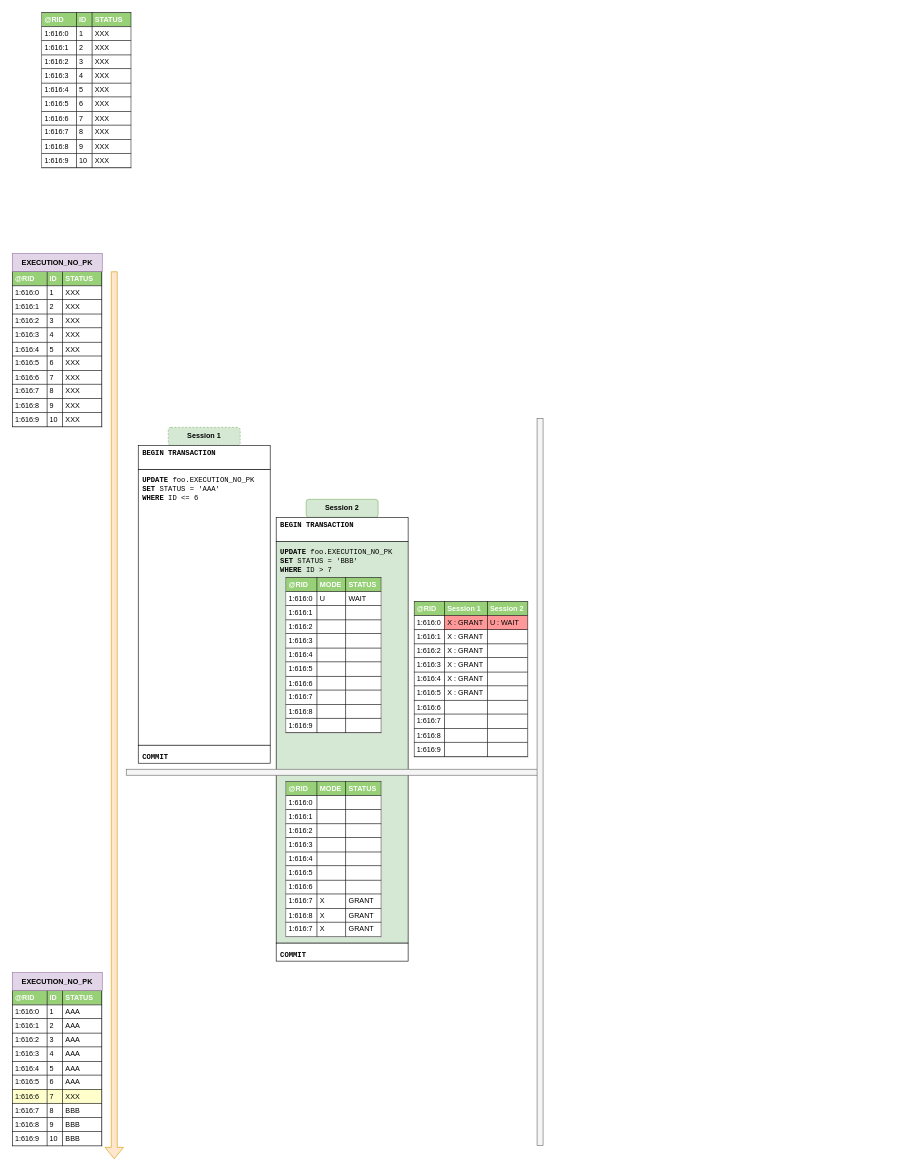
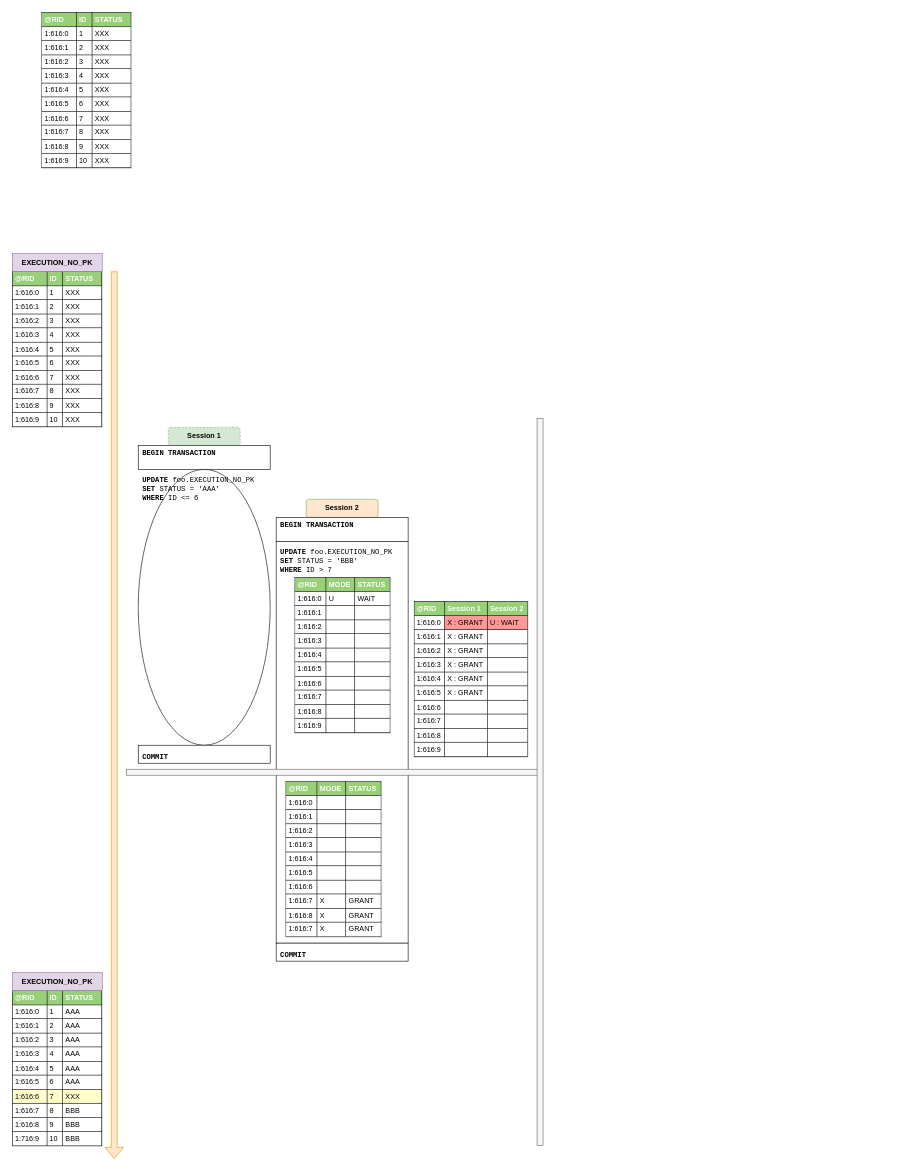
- <mxCell id="4" value="Session 2" style="rounded=1;whiteSpace=wrap;html=1;labelBackgroundColor=none;fontFamily=Helvetica;fillColor=#d5e8d4;strokeColor=#82b366;fontStyle=1" parent="1" vertex="1"><mxGeometry x="510" y="832" width="120" height="30" as="geometry" /></mxCell>
+ <mxCell id="4" value="Session 2" style="rounded=1;whiteSpace=wrap;html=1;labelBackgroundColor=none;fontFamily=Helvetica;fillColor=#ffe6cc;strokeColor=#82b366;fontStyle=1;" parent="1" vertex="1"><mxGeometry x="510" y="832" width="120" height="30" as="geometry" /></mxCell>
- <mxCell id="2" value="&lt;div&gt;&lt;b&gt;UPDATE &lt;/b&gt;foo.EXECUTION_NO_PK&lt;/div&gt;&lt;div&gt;&lt;b&gt;SET &lt;/b&gt;STATUS = 'AAA'&lt;/div&gt;&lt;div&gt;&lt;b&gt;WHERE &lt;/b&gt;ID &amp;lt;= 6&lt;/div&gt;" style="rounded=0;whiteSpace=wrap;html=1;labelBackgroundColor=none;align=left;verticalAlign=top;fontFamily=Courier New;spacingLeft=5;spacingBottom=5;spacingTop=5;" parent="1" vertex="1"><mxGeometry x="230" y="782" width="220" height="460" as="geometry" /></mxCell>
+ <mxCell id="2" value="&lt;div&gt;&lt;b&gt;UPDATE &lt;/b&gt;foo.EXECUTION_NO_PK&lt;/div&gt;&lt;div&gt;&lt;b&gt;SET &lt;/b&gt;STATUS = 'AAA'&lt;/div&gt;&lt;div&gt;&lt;b&gt;WHERE &lt;/b&gt;ID &amp;lt;= 6&lt;/div&gt;" style="ellipse;whiteSpace=wrap;html=1;labelBackgroundColor=none;align=left;verticalAlign=top;fontFamily=Courier New;spacingLeft=5;spacingBottom=5;spacingTop=5;" parent="1" vertex="1"><mxGeometry x="230" y="782" width="220" height="460" as="geometry" /></mxCell>
- <mxCell id="11" value="&lt;table border=&quot;1&quot; width=&quot;100%&quot; height=&quot;100%&quot; cellpadding=&quot;4&quot; style=&quot;width: 100%; height: 100%; border-collapse: collapse; background-color: rgb(255, 255, 255); border: 1px solid rgb(0, 0, 0);&quot;&gt;&lt;tbody&gt;&lt;tr style=&quot;color: rgb(255, 255, 255);&quot;&gt;&lt;th style=&quot;background-color: rgb(151, 208, 119);&quot; align=&quot;left&quot;&gt;@RID&lt;/th&gt;&lt;th style=&quot;background-color: rgb(151, 208, 119);&quot; align=&quot;left&quot;&gt;MODE&lt;/th&gt;&lt;th style=&quot;background-color: rgb(151, 208, 119);&quot; align=&quot;left&quot;&gt;STATUS&lt;/th&gt;&lt;/tr&gt;&lt;tr style=&quot;&quot;&gt;&lt;td&gt;1:616:0&lt;/td&gt;&lt;td&gt;U&lt;/td&gt;&lt;td&gt;WAIT&lt;/td&gt;&lt;/tr&gt;&lt;tr style=&quot;&quot;&gt;&lt;td&gt;1:616:1&lt;br&gt;&lt;/td&gt;&lt;td&gt;&lt;br&gt;&lt;/td&gt;&lt;td&gt;&lt;br&gt;&lt;/td&gt;&lt;/tr&gt;&lt;tr style=&quot;&quot;&gt;&lt;td&gt;1:616:2&lt;br&gt;&lt;/td&gt;&lt;td&gt;&lt;br&gt;&lt;/td&gt;&lt;td&gt;&lt;br&gt;&lt;/td&gt;&lt;/tr&gt;&lt;tr style=&quot;&quot;&gt;&lt;td style=&quot;&quot;&gt;1:616:3&lt;br&gt;&lt;/td&gt;&lt;td style=&quot;&quot;&gt;&lt;br&gt;&lt;/td&gt;&lt;td style=&quot;&quot;&gt;&lt;br&gt;&lt;/td&gt;&lt;/tr&gt;&lt;tr&gt;&lt;td&gt;1:616:4&lt;br&gt;&lt;/td&gt;&lt;td&gt;&lt;br&gt;&lt;/td&gt;&lt;td&gt;&lt;br&gt;&lt;/td&gt;&lt;/tr&gt;&lt;tr&gt;&lt;td&gt;1:616:5&lt;br&gt;&lt;/td&gt;&lt;td&gt;&lt;br&gt;&lt;/td&gt;&lt;td&gt;&lt;br&gt;&lt;/td&gt;&lt;/tr&gt;&lt;tr&gt;&lt;td&gt;1:616:6&lt;br&gt;&lt;/td&gt;&lt;td&gt;&lt;br&gt;&lt;/td&gt;&lt;td&gt;&lt;br&gt;&lt;/td&gt;&lt;/tr&gt;&lt;tr&gt;&lt;td&gt;1:616:7&lt;br&gt;&lt;/td&gt;&lt;td&gt;&lt;br&gt;&lt;/td&gt;&lt;td&gt;&lt;br&gt;&lt;/td&gt;&lt;/tr&gt;&lt;tr&gt;&lt;td&gt;1:616:8&lt;br&gt;&lt;/td&gt;&lt;td&gt;&lt;br&gt;&lt;/td&gt;&lt;td&gt;&lt;br&gt;&lt;/td&gt;&lt;/tr&gt;&lt;tr&gt;&lt;td&gt;1:616:9&lt;br&gt;&lt;/td&gt;&lt;td&gt;&lt;br&gt;&lt;/td&gt;&lt;td&gt;&lt;br&gt;&lt;/td&gt;&lt;/tr&gt;&lt;/tbody&gt;&lt;/table&gt;" style="text;html=1;strokeColor=#c0c0c0;fillColor=#ffffff;overflow=fill;rounded=0;" parent="1" vertex="1"><mxGeometry x="476" y="962" width="160" height="260" as="geometry" /></mxCell>
+ <mxCell id="11" value="&lt;table border=&quot;1&quot; width=&quot;100%&quot; height=&quot;100%&quot; cellpadding=&quot;4&quot; style=&quot;width: 100%; height: 100%; border-collapse: collapse; background-color: rgb(255, 255, 255); border: 1px solid rgb(0, 0, 0);&quot;&gt;&lt;tbody&gt;&lt;tr style=&quot;color: rgb(255, 255, 255);&quot;&gt;&lt;th style=&quot;background-color: rgb(151, 208, 119);&quot; align=&quot;left&quot;&gt;@RID&lt;/th&gt;&lt;th style=&quot;background-color: rgb(151, 208, 119);&quot; align=&quot;left&quot;&gt;MODE&lt;/th&gt;&lt;th style=&quot;background-color: rgb(151, 208, 119);&quot; align=&quot;left&quot;&gt;STATUS&lt;/th&gt;&lt;/tr&gt;&lt;tr style=&quot;&quot;&gt;&lt;td&gt;1:616:0&lt;/td&gt;&lt;td&gt;U&lt;/td&gt;&lt;td&gt;WAIT&lt;/td&gt;&lt;/tr&gt;&lt;tr style=&quot;&quot;&gt;&lt;td&gt;1:616:1&lt;br&gt;&lt;/td&gt;&lt;td&gt;&lt;br&gt;&lt;/td&gt;&lt;td&gt;&lt;br&gt;&lt;/td&gt;&lt;/tr&gt;&lt;tr style=&quot;&quot;&gt;&lt;td&gt;1:616:2&lt;br&gt;&lt;/td&gt;&lt;td&gt;&lt;br&gt;&lt;/td&gt;&lt;td&gt;&lt;br&gt;&lt;/td&gt;&lt;/tr&gt;&lt;tr style=&quot;&quot;&gt;&lt;td style=&quot;&quot;&gt;1:616:3&lt;br&gt;&lt;/td&gt;&lt;td style=&quot;&quot;&gt;&lt;br&gt;&lt;/td&gt;&lt;td style=&quot;&quot;&gt;&lt;br&gt;&lt;/td&gt;&lt;/tr&gt;&lt;tr&gt;&lt;td&gt;1:616:4&lt;br&gt;&lt;/td&gt;&lt;td&gt;&lt;br&gt;&lt;/td&gt;&lt;td&gt;&lt;br&gt;&lt;/td&gt;&lt;/tr&gt;&lt;tr&gt;&lt;td&gt;1:616:5&lt;br&gt;&lt;/td&gt;&lt;td&gt;&lt;br&gt;&lt;/td&gt;&lt;td&gt;&lt;br&gt;&lt;/td&gt;&lt;/tr&gt;&lt;tr&gt;&lt;td&gt;1:616:6&lt;br&gt;&lt;/td&gt;&lt;td&gt;&lt;br&gt;&lt;/td&gt;&lt;td&gt;&lt;br&gt;&lt;/td&gt;&lt;/tr&gt;&lt;tr&gt;&lt;td&gt;1:616:7&lt;br&gt;&lt;/td&gt;&lt;td&gt;&lt;br&gt;&lt;/td&gt;&lt;td&gt;&lt;br&gt;&lt;/td&gt;&lt;/tr&gt;&lt;tr&gt;&lt;td&gt;1:616:8&lt;br&gt;&lt;/td&gt;&lt;td&gt;&lt;br&gt;&lt;/td&gt;&lt;td&gt;&lt;br&gt;&lt;/td&gt;&lt;/tr&gt;&lt;tr&gt;&lt;td&gt;1:616:9&lt;br&gt;&lt;/td&gt;&lt;td&gt;&lt;br&gt;&lt;/td&gt;&lt;td&gt;&lt;br&gt;&lt;/td&gt;&lt;/tr&gt;&lt;/tbody&gt;&lt;/table&gt;" style="text;html=1;strokeColor=#c0c0c0;fillColor=#ffffff;overflow=fill;rounded=0;" parent="1" vertex="1"><mxGeometry x="491" y="962" width="160" height="260" as="geometry" /></mxCell>
- <mxCell id="9" value="&lt;div&gt;&lt;b&gt;UPDATE &lt;/b&gt;foo.EXECUTION_NO_PK&lt;/div&gt;&lt;div&gt;&lt;b&gt;SET &lt;/b&gt;STATUS = 'BBB'&lt;/div&gt;&lt;div&gt;&lt;b&gt;WHERE &lt;/b&gt;ID &amp;gt; 7&lt;/div&gt;" style="rounded=0;whiteSpace=wrap;html=1;labelBackgroundColor=none;align=left;verticalAlign=top;fontFamily=Courier New;spacingLeft=5;spacingBottom=5;spacingTop=5;fillColor=#d5e8d4;" parent="1" vertex="1"><mxGeometry x="460" y="902" width="220" height="670" as="geometry" /></mxCell>
+ <mxCell id="9" value="&lt;div&gt;&lt;b&gt;UPDATE &lt;/b&gt;foo.EXECUTION_NO_PK&lt;/div&gt;&lt;div&gt;&lt;b&gt;SET &lt;/b&gt;STATUS = 'BBB'&lt;/div&gt;&lt;div&gt;&lt;b&gt;WHERE &lt;/b&gt;ID &amp;gt; 7&lt;/div&gt;" style="rounded=0;whiteSpace=wrap;html=1;labelBackgroundColor=none;align=left;verticalAlign=top;fontFamily=Courier New;spacingLeft=5;spacingBottom=5;spacingTop=5;" parent="1" vertex="1"><mxGeometry x="460" y="902" width="220" height="670" as="geometry" /></mxCell>
- <mxCell id="7" value="&lt;table border=&quot;1&quot; width=&quot;100%&quot; height=&quot;100%&quot; cellpadding=&quot;4&quot; style=&quot;width: 100%; height: 100%; border-collapse: collapse; background-color: rgb(255, 255, 255); border: 1px solid rgb(0, 0, 0);&quot;&gt;&lt;tbody&gt;&lt;tr style=&quot;color: rgb(255, 255, 255);&quot;&gt;&lt;th style=&quot;background-color: rgb(151, 208, 119);&quot; align=&quot;left&quot;&gt;@RID&lt;/th&gt;&lt;th style=&quot;background-color: rgb(151, 208, 119);&quot; align=&quot;left&quot;&gt;ID&lt;/th&gt;&lt;th style=&quot;background-color: rgb(151, 208, 119);&quot; align=&quot;left&quot;&gt;STATUS&lt;/th&gt;&lt;/tr&gt;&lt;tr style=&quot;&quot;&gt;&lt;td&gt;1:616:0&lt;/td&gt;&lt;td&gt;1&lt;/td&gt;&lt;td&gt;AAA&lt;/td&gt;&lt;/tr&gt;&lt;tr style=&quot;&quot;&gt;&lt;td&gt;1:616:1&lt;br&gt;&lt;/td&gt;&lt;td&gt;2&lt;/td&gt;&lt;td&gt;AAA&lt;/td&gt;&lt;/tr&gt;&lt;tr style=&quot;&quot;&gt;&lt;td&gt;1:616:2&lt;br&gt;&lt;/td&gt;&lt;td&gt;3&lt;/td&gt;&lt;td&gt;AAA&lt;/td&gt;&lt;/tr&gt;&lt;tr style=&quot;&quot;&gt;&lt;td style=&quot;&quot;&gt;1:616:3&lt;br&gt;&lt;/td&gt;&lt;td style=&quot;&quot;&gt;4&lt;/td&gt;&lt;td style=&quot;&quot;&gt;AAA&lt;/td&gt;&lt;/tr&gt;&lt;tr&gt;&lt;td&gt;1:616:4&lt;br&gt;&lt;/td&gt;&lt;td&gt;5&lt;/td&gt;&lt;td&gt;AAA&lt;/td&gt;&lt;/tr&gt;&lt;tr&gt;&lt;td&gt;1:616:5&lt;br&gt;&lt;/td&gt;&lt;td&gt;6&lt;/td&gt;&lt;td&gt;AAA&lt;/td&gt;&lt;/tr&gt;&lt;tr&gt;&lt;td style=&quot;background-color: rgb(255, 255, 204);&quot;&gt;1:616:6&lt;br&gt;&lt;/td&gt;&lt;td style=&quot;background-color: rgb(255, 255, 204);&quot;&gt;7&lt;/td&gt;&lt;td style=&quot;background-color: rgb(255, 255, 204);&quot;&gt;XXX&lt;br&gt;&lt;/td&gt;&lt;/tr&gt;&lt;tr&gt;&lt;td&gt;1:616:7&lt;br&gt;&lt;/td&gt;&lt;td&gt;8&lt;/td&gt;&lt;td&gt;BBB&lt;br&gt;&lt;/td&gt;&lt;/tr&gt;&lt;tr&gt;&lt;td&gt;1:616:8&lt;br&gt;&lt;/td&gt;&lt;td&gt;9&lt;/td&gt;&lt;td&gt;BBB&lt;/td&gt;&lt;/tr&gt;&lt;tr&gt;&lt;td&gt;1:616:9&lt;br&gt;&lt;/td&gt;&lt;td&gt;10&lt;/td&gt;&lt;td&gt;BBB&lt;/td&gt;&lt;/tr&gt;&lt;/tbody&gt;&lt;/table&gt;" style="text;html=1;strokeColor=#c0c0c0;fillColor=#ffffff;overflow=fill;rounded=0;" parent="1" vertex="1"><mxGeometry x="20" y="1651" width="150" height="260" as="geometry" /></mxCell>
+ <mxCell id="7" value="&lt;table border=&quot;1&quot; width=&quot;100%&quot; height=&quot;100%&quot; cellpadding=&quot;4&quot; style=&quot;width: 100%; height: 100%; border-collapse: collapse; background-color: rgb(255, 255, 255); border: 1px solid rgb(0, 0, 0);&quot;&gt;&lt;tbody&gt;&lt;tr style=&quot;color: rgb(255, 255, 255);&quot;&gt;&lt;th style=&quot;background-color: rgb(151, 208, 119);&quot; align=&quot;left&quot;&gt;@RID&lt;/th&gt;&lt;th style=&quot;background-color: rgb(151, 208, 119);&quot; align=&quot;left&quot;&gt;ID&lt;/th&gt;&lt;th style=&quot;background-color: rgb(151, 208, 119);&quot; align=&quot;left&quot;&gt;STATUS&lt;/th&gt;&lt;/tr&gt;&lt;tr style=&quot;&quot;&gt;&lt;td&gt;1:616:0&lt;/td&gt;&lt;td&gt;1&lt;/td&gt;&lt;td&gt;AAA&lt;/td&gt;&lt;/tr&gt;&lt;tr style=&quot;&quot;&gt;&lt;td&gt;1:616:1&lt;br&gt;&lt;/td&gt;&lt;td&gt;2&lt;/td&gt;&lt;td&gt;AAA&lt;/td&gt;&lt;/tr&gt;&lt;tr style=&quot;&quot;&gt;&lt;td&gt;1:616:2&lt;br&gt;&lt;/td&gt;&lt;td&gt;3&lt;/td&gt;&lt;td&gt;AAA&lt;/td&gt;&lt;/tr&gt;&lt;tr style=&quot;&quot;&gt;&lt;td style=&quot;&quot;&gt;1:616:3&lt;br&gt;&lt;/td&gt;&lt;td style=&quot;&quot;&gt;4&lt;/td&gt;&lt;td style=&quot;&quot;&gt;AAA&lt;/td&gt;&lt;/tr&gt;&lt;tr&gt;&lt;td&gt;1:616:4&lt;br&gt;&lt;/td&gt;&lt;td&gt;5&lt;/td&gt;&lt;td&gt;AAA&lt;/td&gt;&lt;/tr&gt;&lt;tr&gt;&lt;td&gt;1:616:5&lt;br&gt;&lt;/td&gt;&lt;td&gt;6&lt;/td&gt;&lt;td&gt;AAA&lt;/td&gt;&lt;/tr&gt;&lt;tr&gt;&lt;td style=&quot;background-color: rgb(255, 255, 204);&quot;&gt;1:616:6&lt;br&gt;&lt;/td&gt;&lt;td style=&quot;background-color: rgb(255, 255, 204);&quot;&gt;7&lt;/td&gt;&lt;td style=&quot;background-color: rgb(255, 255, 204);&quot;&gt;XXX&lt;br&gt;&lt;/td&gt;&lt;/tr&gt;&lt;tr&gt;&lt;td&gt;1:616:7&lt;br&gt;&lt;/td&gt;&lt;td&gt;8&lt;/td&gt;&lt;td&gt;BBB&lt;br&gt;&lt;/td&gt;&lt;/tr&gt;&lt;tr&gt;&lt;td&gt;1:616:8&lt;br&gt;&lt;/td&gt;&lt;td&gt;9&lt;/td&gt;&lt;td&gt;BBB&lt;/td&gt;&lt;/tr&gt;&lt;tr&gt;&lt;td&gt;1:716:9&lt;br&gt;&lt;/td&gt;&lt;td&gt;10&lt;/td&gt;&lt;td&gt;BBB&lt;/td&gt;&lt;/tr&gt;&lt;/tbody&gt;&lt;/table&gt;" style="text;html=1;strokeColor=#c0c0c0;fillColor=#ffffff;overflow=fill;rounded=0;" parent="1" vertex="1"><mxGeometry x="20" y="1651" width="150" height="260" as="geometry" /></mxCell>
